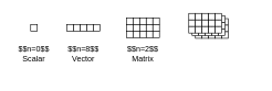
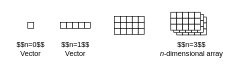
- <mxCell id="33" value="&lt;div&gt;$$n=0$$&lt;/div&gt;Scalar" style="text;html=1;align=center;verticalAlign=middle;whiteSpace=wrap;rounded=0;" vertex="1" parent="1"><mxGeometry x="20" y="67" width="60" height="30" as="geometry" /></mxCell>
+ <mxCell id="33" value="&lt;div&gt;$$n=0$$&lt;/div&gt;Vector" style="text;html=1;align=center;verticalAlign=middle;whiteSpace=wrap;rounded=0;" vertex="1" parent="1"><mxGeometry x="20" y="67" width="60" height="30" as="geometry" /></mxCell>
- <mxCell id="39" value="&lt;div&gt;$$n=8$$&lt;/div&gt;Vector" style="text;html=1;align=center;verticalAlign=middle;whiteSpace=wrap;rounded=0;" vertex="1" parent="1"><mxGeometry x="95" y="67" width="60" height="30" as="geometry" /></mxCell>
+ <mxCell id="39" value="&lt;div&gt;$$n=1$$&lt;/div&gt;Vector" style="text;html=1;align=center;verticalAlign=middle;whiteSpace=wrap;rounded=0;" vertex="1" parent="1"><mxGeometry x="95" y="67" width="60" height="30" as="geometry" /></mxCell>
- <mxCell id="55" value="&lt;div&gt;$$n=2$$&lt;/div&gt;Matrix" style="text;html=1;align=center;verticalAlign=middle;whiteSpace=wrap;rounded=0;" vertex="1" parent="1"><mxGeometry x="185" y="67" width="60" height="30" as="geometry" /></mxCell>
+ <mxCell id="71" value="&lt;div&gt;$$n=3$$&lt;/div&gt;&lt;i&gt;n&lt;/i&gt;-dimensional array" style="text;html=1;align=center;verticalAlign=middle;whiteSpace=wrap;rounded=0;" vertex="1" parent="1"><mxGeometry x="257" y="67" width="125" height="30" as="geometry" /></mxCell>
